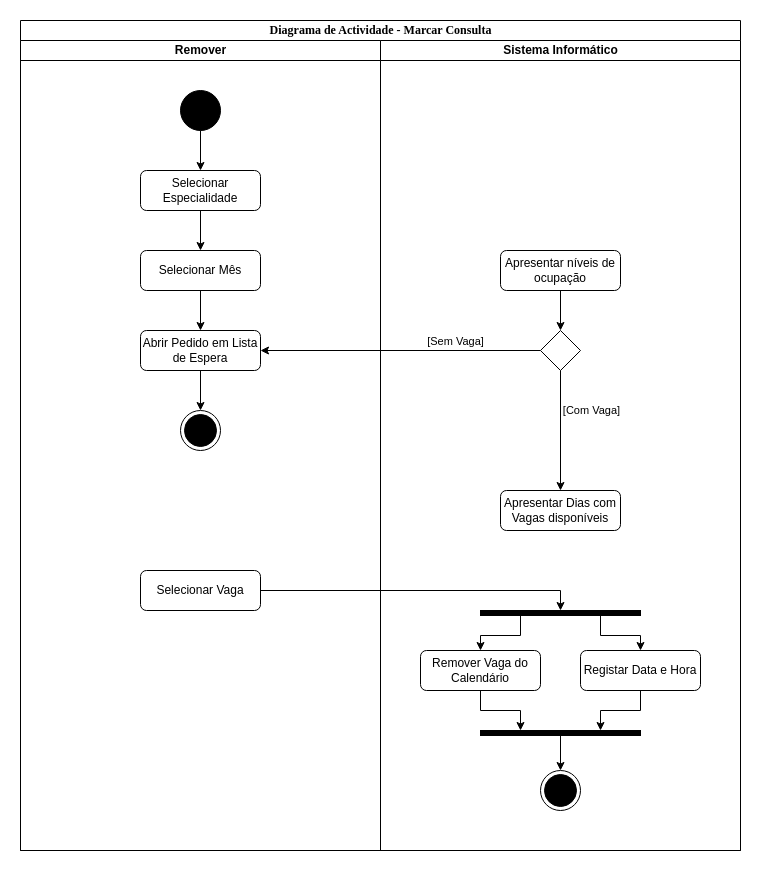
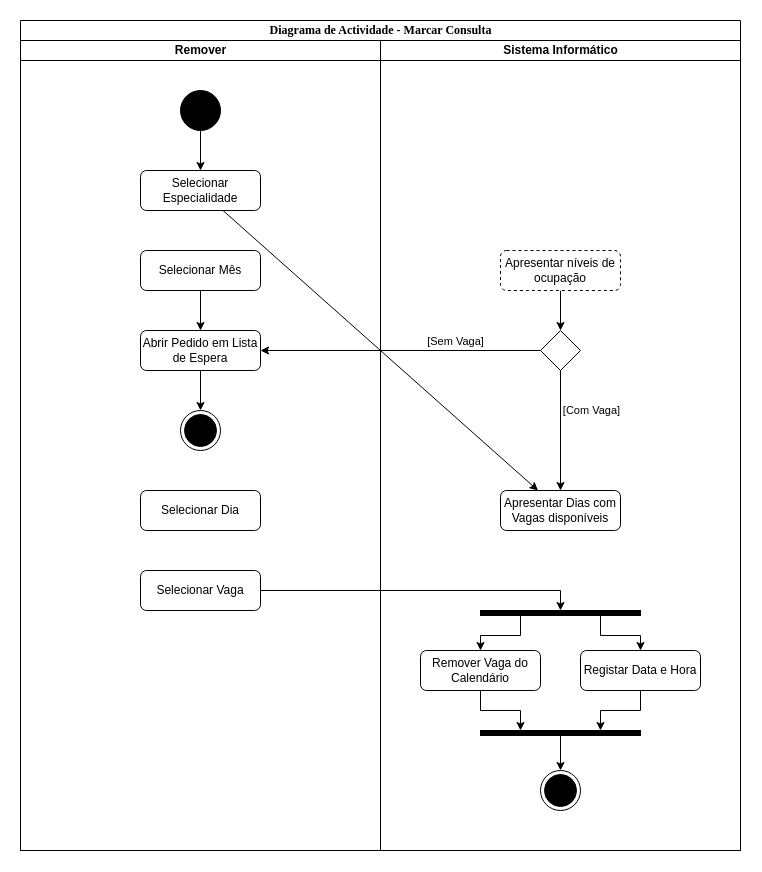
- <mxCell id="10" style="edgeStyle=none;rounded=0;orthogonalLoop=1;jettySize=auto;html=1;entryX=0.5;entryY=0;entryDx=0;entryDy=0;" parent="7" source="11" target="12" edge="1"><mxGeometry relative="1" as="geometry" /></mxCell>
+ <mxCell id="10" style="edgeStyle=none;rounded=0;orthogonalLoop=1;jettySize=auto;html=1;" parent="7" source="11" target="27" edge="1"><mxGeometry relative="1" as="geometry" /></mxCell>
- <mxCell id="26" value="Apresentar níveis de ocupação" style="rounded=1;whiteSpace=wrap;html=1;" parent="18" vertex="1"><mxGeometry x="120" y="210" width="120" height="40" as="geometry" /></mxCell>
+ <mxCell id="26" value="Apresentar níveis de ocupação" style="rounded=1;whiteSpace=wrap;html=1;dashed=1;" parent="18" vertex="1"><mxGeometry x="120" y="210" width="120" height="40" as="geometry" /></mxCell>
+ <mxCell id="13" value="Selecionar Dia" style="rounded=1;whiteSpace=wrap;html=1;" parent="7" vertex="1"><mxGeometry x="120" y="450" width="120" height="40" as="geometry" /></mxCell>
